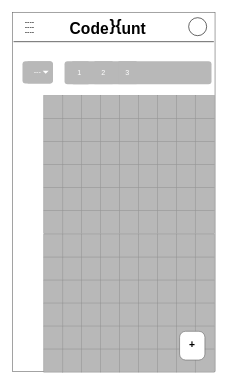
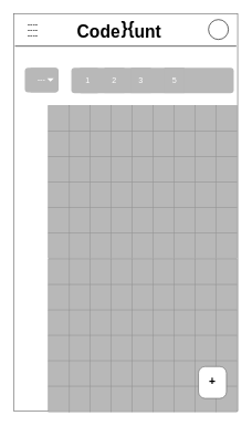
+ <mxCell id="8" value="5" style="strokeColor=inherit;fillColor=inherit;gradientColor=inherit;fontColor=inherit;html=1;shadow=0;dashed=0;perimeter=none;whiteSpace=wrap;resizeHeight=1;sketch=0;" parent="4" vertex="1"><mxGeometry x="140.486" width="30.006" height="38.339" as="geometry" /></mxCell>
